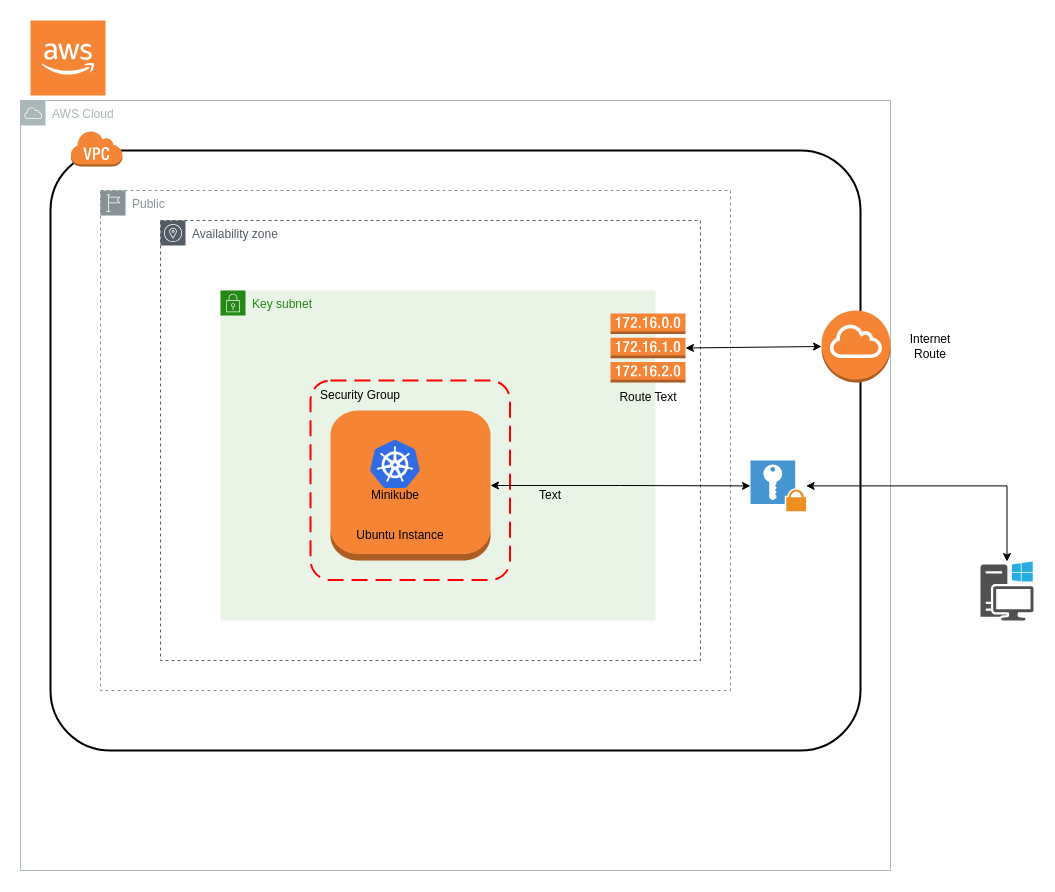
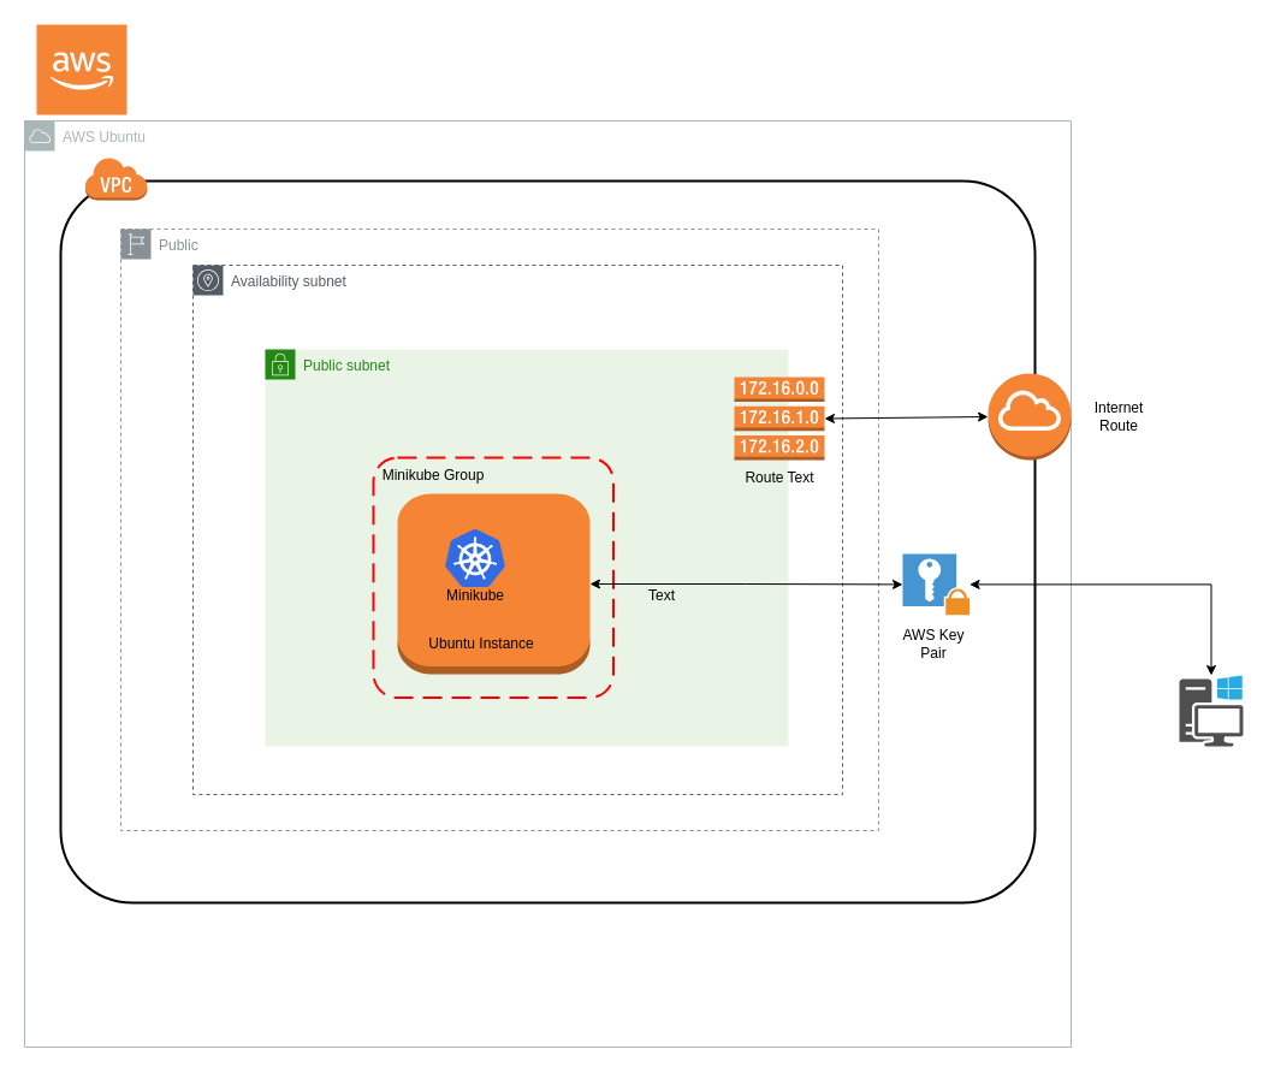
- <mxCell id="2" value="AWS Cloud" style="sketch=0;outlineConnect=0;gradientColor=none;html=1;whiteSpace=wrap;fontSize=12;fontStyle=0;shape=mxgraph.aws4.group;grIcon=mxgraph.aws4.group_aws_cloud;strokeColor=#AAB7B8;fillColor=none;verticalAlign=top;align=left;spacingLeft=30;fontColor=#AAB7B8;dashed=0;" vertex="1" parent="1"><mxGeometry x="20" y="100" width="870" height="770" as="geometry" /></mxCell>
+ <mxCell id="2" value="AWS Ubuntu" style="sketch=0;outlineConnect=0;gradientColor=none;html=1;whiteSpace=wrap;fontSize=12;fontStyle=0;shape=mxgraph.aws4.group;grIcon=mxgraph.aws4.group_aws_cloud;strokeColor=#AAB7B8;fillColor=none;verticalAlign=top;align=left;spacingLeft=30;fontColor=#AAB7B8;dashed=0;" vertex="1" parent="1"><mxGeometry x="20" y="100" width="870" height="770" as="geometry" /></mxCell>
- <mxCell id="5" value="Availability zone" style="sketch=0;outlineConnect=0;gradientColor=none;html=1;whiteSpace=wrap;fontSize=12;fontStyle=0;shape=mxgraph.aws4.group;grIcon=mxgraph.aws4.group_availability_zone;strokeColor=#545B64;fillColor=none;verticalAlign=top;align=left;spacingLeft=30;fontColor=#545B64;dashed=1;" vertex="1" parent="1"><mxGeometry x="160" y="220" width="540" height="440" as="geometry" /></mxCell>
+ <mxCell id="5" value="Availability subnet" style="sketch=0;outlineConnect=0;gradientColor=none;html=1;whiteSpace=wrap;fontSize=12;fontStyle=0;shape=mxgraph.aws4.group;grIcon=mxgraph.aws4.group_availability_zone;strokeColor=#545B64;fillColor=none;verticalAlign=top;align=left;spacingLeft=30;fontColor=#545B64;dashed=1;" vertex="1" parent="1"><mxGeometry x="160" y="220" width="540" height="440" as="geometry" /></mxCell>
- <mxCell id="6" value="Key subnet" style="points=[[0,0],[0.25,0],[0.5,0],[0.75,0],[1,0],[1,0.25],[1,0.5],[1,0.75],[1,1],[0.75,1],[0.5,1],[0.25,1],[0,1],[0,0.75],[0,0.5],[0,0.25]];outlineConnect=0;gradientColor=none;html=1;whiteSpace=wrap;fontSize=12;fontStyle=0;container=1;pointerEvents=0;collapsible=0;recursiveResize=0;shape=mxgraph.aws4.group;grIcon=mxgraph.aws4.group_security_group;grStroke=0;strokeColor=#248814;fillColor=#E9F3E6;verticalAlign=top;align=left;spacingLeft=30;fontColor=#248814;dashed=0;" vertex="1" parent="1"><mxGeometry x="220" y="290" width="435" height="330" as="geometry" /></mxCell>
+ <mxCell id="6" value="Public subnet" style="points=[[0,0],[0.25,0],[0.5,0],[0.75,0],[1,0],[1,0.25],[1,0.5],[1,0.75],[1,1],[0.75,1],[0.5,1],[0.25,1],[0,1],[0,0.75],[0,0.5],[0,0.25]];outlineConnect=0;gradientColor=none;html=1;whiteSpace=wrap;fontSize=12;fontStyle=0;container=1;pointerEvents=0;collapsible=0;recursiveResize=0;shape=mxgraph.aws4.group;grIcon=mxgraph.aws4.group_security_group;grStroke=0;strokeColor=#248814;fillColor=#E9F3E6;verticalAlign=top;align=left;spacingLeft=30;fontColor=#248814;dashed=0;" vertex="1" parent="1"><mxGeometry x="220" y="290" width="435" height="330" as="geometry" /></mxCell>
- <mxCell id="8" value="Security Group" style="text;html=1;strokeColor=none;fillColor=none;align=center;verticalAlign=middle;whiteSpace=wrap;rounded=0;" vertex="1" parent="6"><mxGeometry x="90" y="90" width="100" height="30" as="geometry" /></mxCell>
+ <mxCell id="8" value="Minikube Group" style="text;html=1;strokeColor=none;fillColor=none;align=center;verticalAlign=middle;whiteSpace=wrap;rounded=0;" vertex="1" parent="6"><mxGeometry x="90" y="90" width="100" height="30" as="geometry" /></mxCell>
+ <mxCell id="23" value="AWS Key Pair" style="text;html=1;strokeColor=none;fillColor=none;align=center;verticalAlign=middle;whiteSpace=wrap;rounded=0;" vertex="1" parent="1"><mxGeometry x="745.6" y="520" width="60" height="30" as="geometry" /></mxCell>
